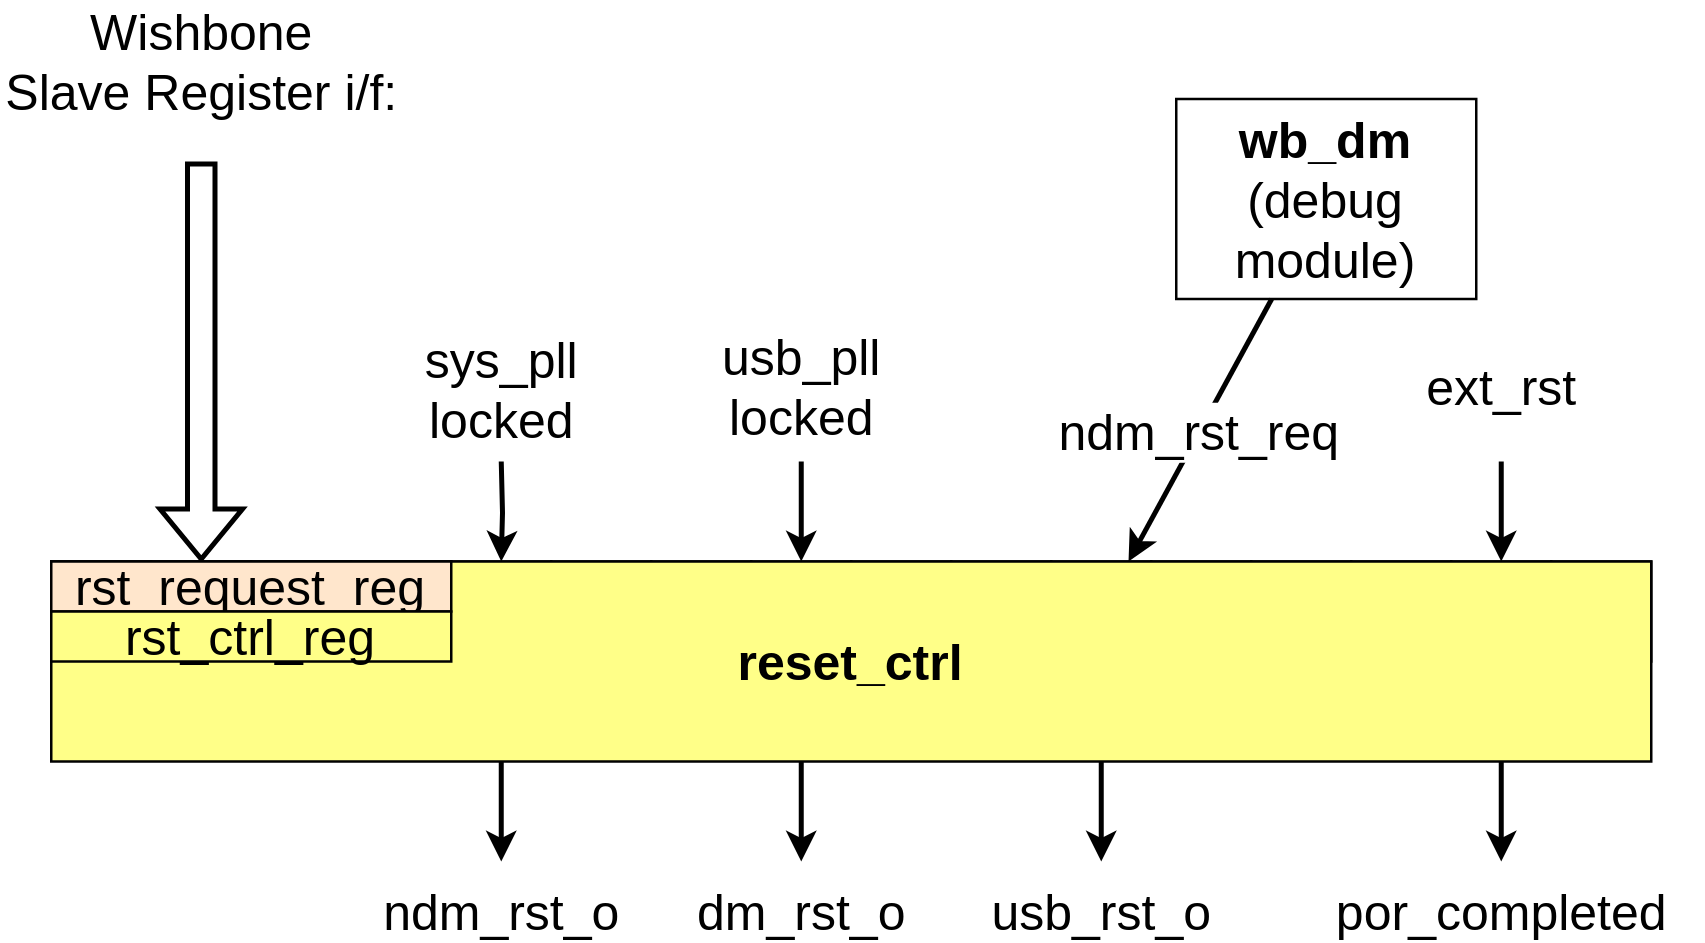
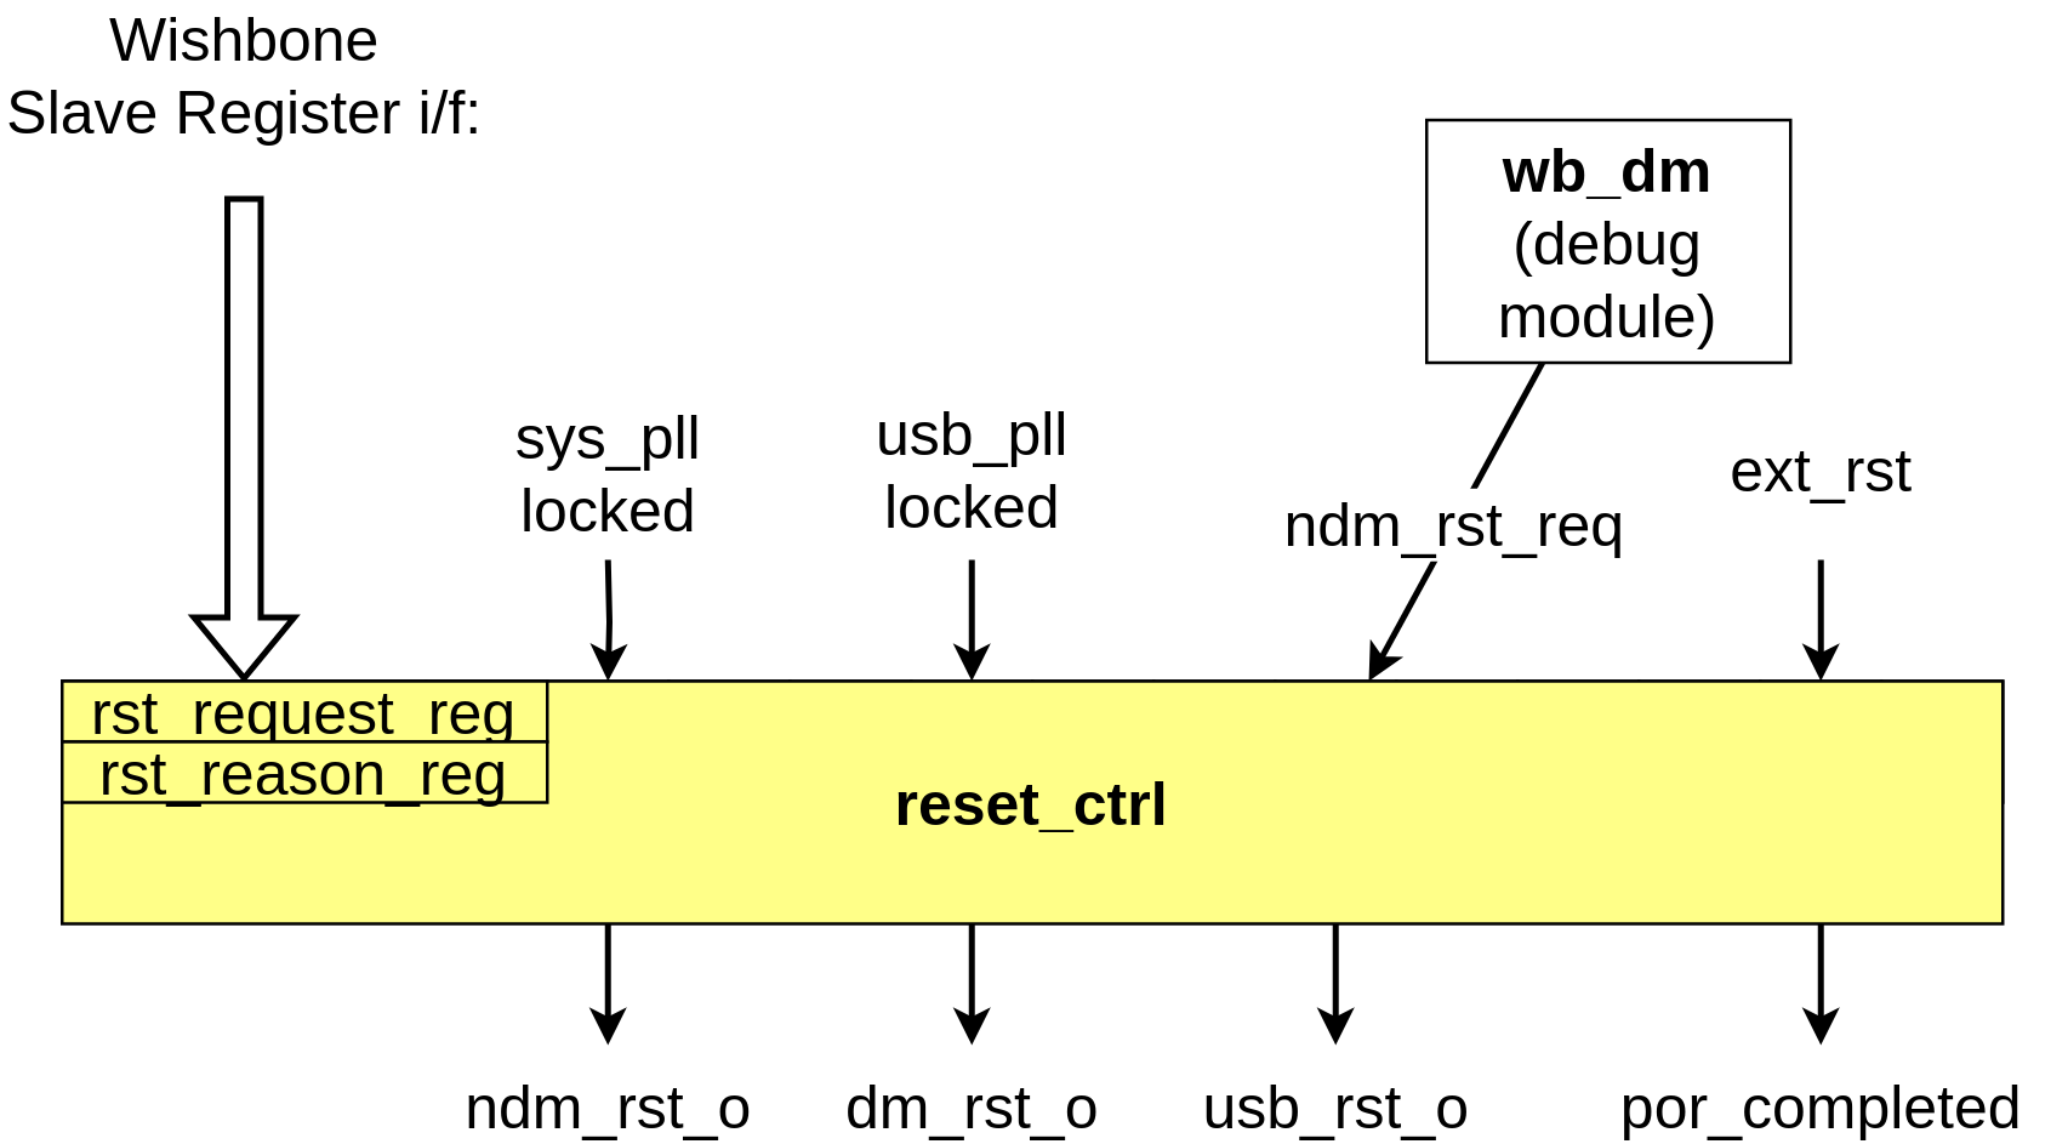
- <mxCell id="29" value="rst_request_reg" style="rounded=0;whiteSpace=wrap;html=1;fontSize=20;strokeColor=#000000;strokeWidth=1;fillColor=#ffe6cc;" parent="1" vertex="1"><mxGeometry x="20" y="205" width="160" height="20" as="geometry" /></mxCell>
+ <mxCell id="29" value="rst_request_reg" style="rounded=0;whiteSpace=wrap;html=1;fontSize=20;strokeColor=#000000;strokeWidth=1;fillColor=#FFFF88;" parent="1" vertex="1"><mxGeometry x="20" y="205" width="160" height="20" as="geometry" /></mxCell>
- <mxCell id="30" value="rst_ctrl_reg" style="rounded=0;whiteSpace=wrap;html=1;fontSize=20;strokeColor=#000000;strokeWidth=1;fillColor=#FFFF88;" parent="1" vertex="1"><mxGeometry x="20" y="225" width="160" height="20" as="geometry" /></mxCell>
+ <mxCell id="30" value="rst_reason_reg" style="rounded=0;whiteSpace=wrap;html=1;fontSize=20;strokeColor=#000000;strokeWidth=1;fillColor=#FFFF88;" parent="1" vertex="1"><mxGeometry x="20" y="225" width="160" height="20" as="geometry" /></mxCell>
